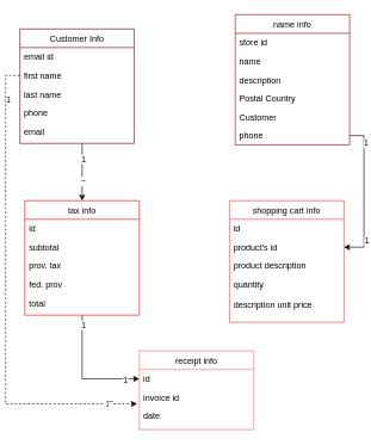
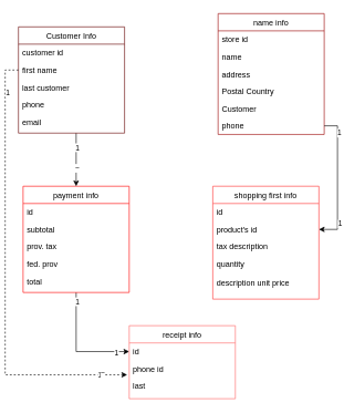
- <mxCell id="31" value="email id" style="text;align=left;verticalAlign=top;spacingLeft=4;spacingRight=4;overflow=hidden;rotatable=0;points=[[0,0.5],[1,0.5]];portConstraint=eastwest;" parent="30" vertex="1"><mxGeometry y="26" width="160" height="26" as="geometry" /></mxCell>
+ <mxCell id="31" value="customer id" style="text;align=left;verticalAlign=top;spacingLeft=4;spacingRight=4;overflow=hidden;rotatable=0;points=[[0,0.5],[1,0.5]];portConstraint=eastwest;" parent="30" vertex="1"><mxGeometry y="26" width="160" height="26" as="geometry" /></mxCell>
- <mxCell id="5" value="description" style="text;align=left;verticalAlign=top;spacingLeft=4;spacingRight=4;overflow=hidden;rotatable=0;points=[[0,0.5],[1,0.5]];portConstraint=eastwest;rounded=0;shadow=0;html=0;" parent="2" vertex="1"><mxGeometry y="78" width="160" height="26" as="geometry" /></mxCell>
+ <mxCell id="5" value="address" style="text;align=left;verticalAlign=top;spacingLeft=4;spacingRight=4;overflow=hidden;rotatable=0;points=[[0,0.5],[1,0.5]];portConstraint=eastwest;rounded=0;shadow=0;html=0;" parent="2" vertex="1"><mxGeometry y="78" width="160" height="26" as="geometry" /></mxCell>
- <mxCell id="33" value="last name" style="text;align=left;verticalAlign=top;spacingLeft=4;spacingRight=4;overflow=hidden;rotatable=0;points=[[0,0.5],[1,0.5]];portConstraint=eastwest;rounded=0;shadow=0;html=0;" parent="30" vertex="1"><mxGeometry y="78" width="160" height="26" as="geometry" /></mxCell>
+ <mxCell id="33" value="last customer" style="text;align=left;verticalAlign=top;spacingLeft=4;spacingRight=4;overflow=hidden;rotatable=0;points=[[0,0.5],[1,0.5]];portConstraint=eastwest;rounded=0;shadow=0;html=0;" parent="30" vertex="1"><mxGeometry y="78" width="160" height="26" as="geometry" /></mxCell>
- <mxCell id="21" value="tax info" style="swimlane;fontStyle=0;align=center;verticalAlign=top;childLayout=stackLayout;horizontal=1;startSize=26;horizontalStack=0;resizeParent=1;resizeLast=0;collapsible=1;marginBottom=0;rounded=0;shadow=0;strokeWidth=1;strokeColor=#FF0000;" parent="1" vertex="1"><mxGeometry x="27" y="280" width="160" height="160" as="geometry"><mxRectangle x="550" y="140" width="160" height="26" as="alternateBounds" /></mxGeometry></mxCell>
+ <mxCell id="21" value="payment info" style="swimlane;fontStyle=0;align=center;verticalAlign=top;childLayout=stackLayout;horizontal=1;startSize=26;horizontalStack=0;resizeParent=1;resizeLast=0;collapsible=1;marginBottom=0;rounded=0;shadow=0;strokeWidth=1;strokeColor=#FF0000;" parent="1" vertex="1"><mxGeometry x="27" y="280" width="160" height="160" as="geometry"><mxRectangle x="550" y="140" width="160" height="26" as="alternateBounds" /></mxGeometry></mxCell>
- <mxCell id="9" value="shopping cart info" style="swimlane;fontStyle=0;align=center;verticalAlign=top;childLayout=stackLayout;horizontal=1;startSize=26;horizontalStack=0;resizeParent=1;resizeLast=0;collapsible=1;marginBottom=0;rounded=0;shadow=0;strokeWidth=1;strokeColor=#FF3333;" parent="1" vertex="1"><mxGeometry x="313" y="280" width="160" height="170" as="geometry"><mxRectangle x="550" y="140" width="160" height="26" as="alternateBounds" /></mxGeometry></mxCell>
+ <mxCell id="9" value="shopping first info" style="swimlane;fontStyle=0;align=center;verticalAlign=top;childLayout=stackLayout;horizontal=1;startSize=26;horizontalStack=0;resizeParent=1;resizeLast=0;collapsible=1;marginBottom=0;rounded=0;shadow=0;strokeWidth=1;strokeColor=#FF3333;" parent="1" vertex="1"><mxGeometry x="313" y="280" width="160" height="170" as="geometry"><mxRectangle x="550" y="140" width="160" height="26" as="alternateBounds" /></mxGeometry></mxCell>
- <mxCell id="12" value="product description" style="text;align=left;verticalAlign=top;spacingLeft=4;spacingRight=4;overflow=hidden;rotatable=0;points=[[0,0.5],[1,0.5]];portConstraint=eastwest;rounded=0;shadow=0;html=0;" parent="9" vertex="1"><mxGeometry y="78" width="160" height="26" as="geometry" /></mxCell>
+ <mxCell id="12" value="tax description" style="text;align=left;verticalAlign=top;spacingLeft=4;spacingRight=4;overflow=hidden;rotatable=0;points=[[0,0.5],[1,0.5]];portConstraint=eastwest;rounded=0;shadow=0;html=0;" parent="9" vertex="1"><mxGeometry y="78" width="160" height="26" as="geometry" /></mxCell>
- <mxCell id="16" value="invoice id" style="text;align=left;verticalAlign=top;spacingLeft=4;spacingRight=4;overflow=hidden;rotatable=0;points=[[0,0.5],[1,0.5]];portConstraint=eastwest;rounded=0;shadow=0;html=0;" parent="14" vertex="1"><mxGeometry y="52" width="160" height="26" as="geometry" /></mxCell>
+ <mxCell id="16" value="phone id" style="text;align=left;verticalAlign=top;spacingLeft=4;spacingRight=4;overflow=hidden;rotatable=0;points=[[0,0.5],[1,0.5]];portConstraint=eastwest;rounded=0;shadow=0;html=0;" parent="14" vertex="1"><mxGeometry y="52" width="160" height="26" as="geometry" /></mxCell>
- <mxCell id="17" value="date" style="text;align=left;verticalAlign=top;spacingLeft=4;spacingRight=4;overflow=hidden;rotatable=0;points=[[0,0.5],[1,0.5]];portConstraint=eastwest;rounded=0;shadow=0;html=0;" parent="14" vertex="1"><mxGeometry y="78" width="160" height="26" as="geometry" /></mxCell>
+ <mxCell id="17" value="last" style="text;align=left;verticalAlign=top;spacingLeft=4;spacingRight=4;overflow=hidden;rotatable=0;points=[[0,0.5],[1,0.5]];portConstraint=eastwest;rounded=0;shadow=0;html=0;" parent="14" vertex="1"><mxGeometry y="78" width="160" height="26" as="geometry" /></mxCell>
